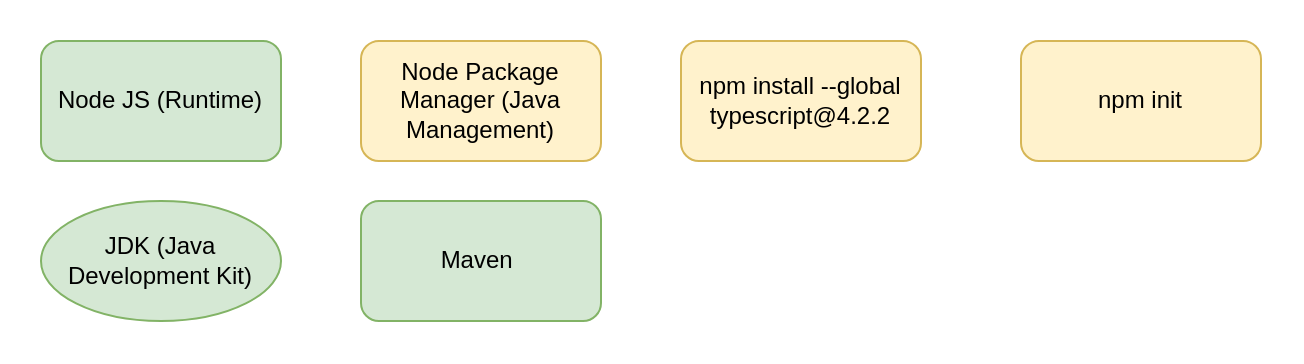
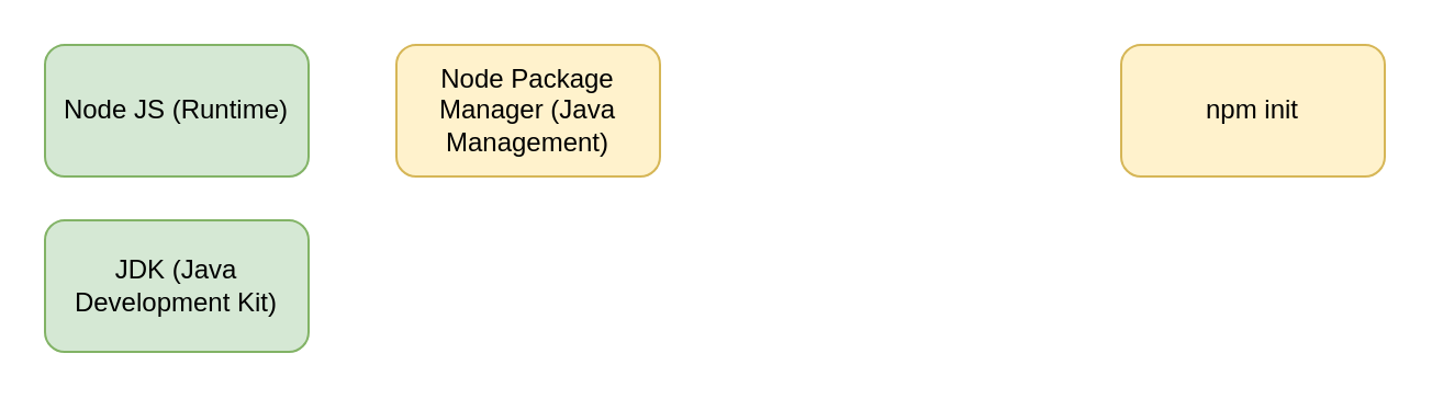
- <mxCell id="6" value="npm install --global typescript@4.2.2" style="rounded=1;whiteSpace=wrap;html=1;fillColor=#fff2cc;strokeColor=#d6b656;" vertex="1" parent="1"><mxGeometry x="340" y="20" width="120" height="60" as="geometry" /></mxCell>
- <mxCell id="3" value="JDK (Java Development Kit)" style="ellipse;whiteSpace=wrap;html=1;fillColor=#d5e8d4;strokeColor=#82b366;" vertex="1" parent="1"><mxGeometry x="20" y="100" width="120" height="60" as="geometry" /></mxCell>
+ <mxCell id="3" value="JDK (Java Development Kit)" style="rounded=1;whiteSpace=wrap;html=1;fillColor=#d5e8d4;strokeColor=#82b366;" vertex="1" parent="1"><mxGeometry x="20" y="100" width="120" height="60" as="geometry" /></mxCell>
- <mxCell id="4" value="Maven&amp;nbsp;" style="rounded=1;whiteSpace=wrap;html=1;fillColor=#d5e8d4;strokeColor=#82b366;" vertex="1" parent="1"><mxGeometry x="180" y="100" width="120" height="60" as="geometry" /></mxCell>
